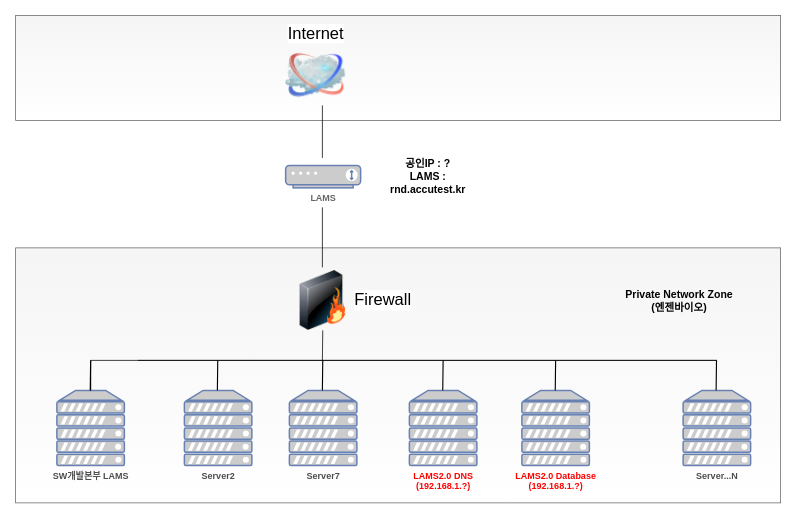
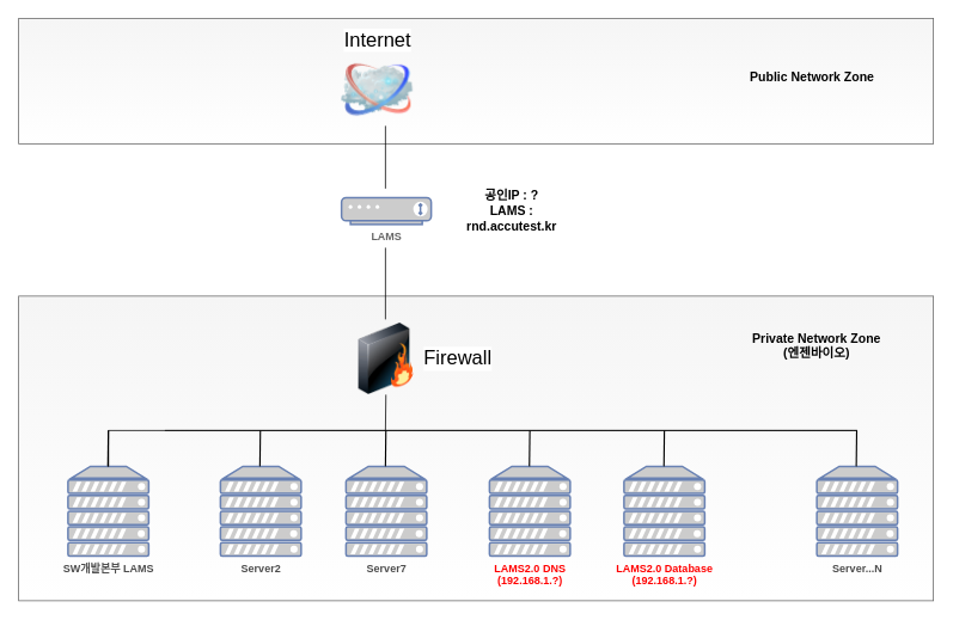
+ <mxCell id="13" value="Public Network Zone" style="text;html=1;strokeColor=none;fillColor=none;align=center;verticalAlign=middle;whiteSpace=wrap;rounded=0;fontSize=14;fontStyle=1" parent="1" vertex="1"><mxGeometry x="830" y="71" width="150" height="28" as="geometry" /></mxCell>
- <mxCell id="14" value="Private Network Zone&lt;br&gt;(엔젠바이오)" style="text;html=1;strokeColor=none;fillColor=none;align=center;verticalAlign=middle;whiteSpace=wrap;rounded=0;fontSize=14;fontStyle=1" parent="1" vertex="1"><mxGeometry x="830" y="375" width="150" height="50" as="geometry" /></mxCell>
+ <mxCell id="14" value="Private Network Zone&lt;br&gt;(엔젠바이오)" style="text;html=1;strokeColor=none;fillColor=none;align=center;verticalAlign=middle;whiteSpace=wrap;rounded=0;fontSize=14;fontStyle=1" parent="1" vertex="1"><mxGeometry x="835" y="360" width="150" height="50" as="geometry" /></mxCell>
